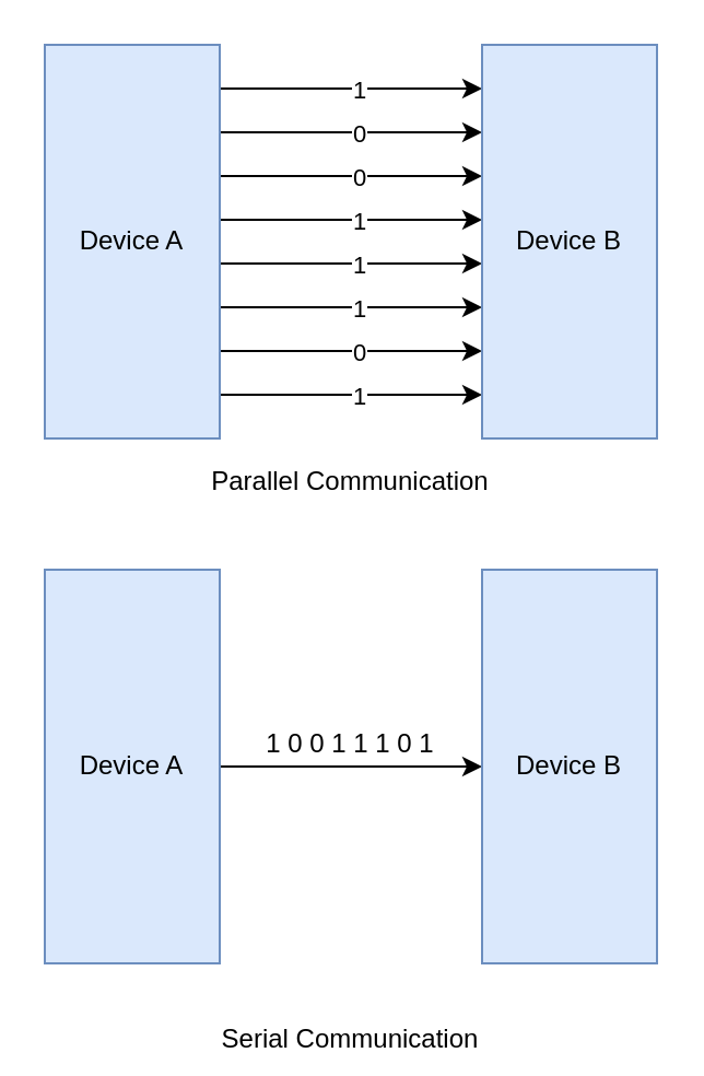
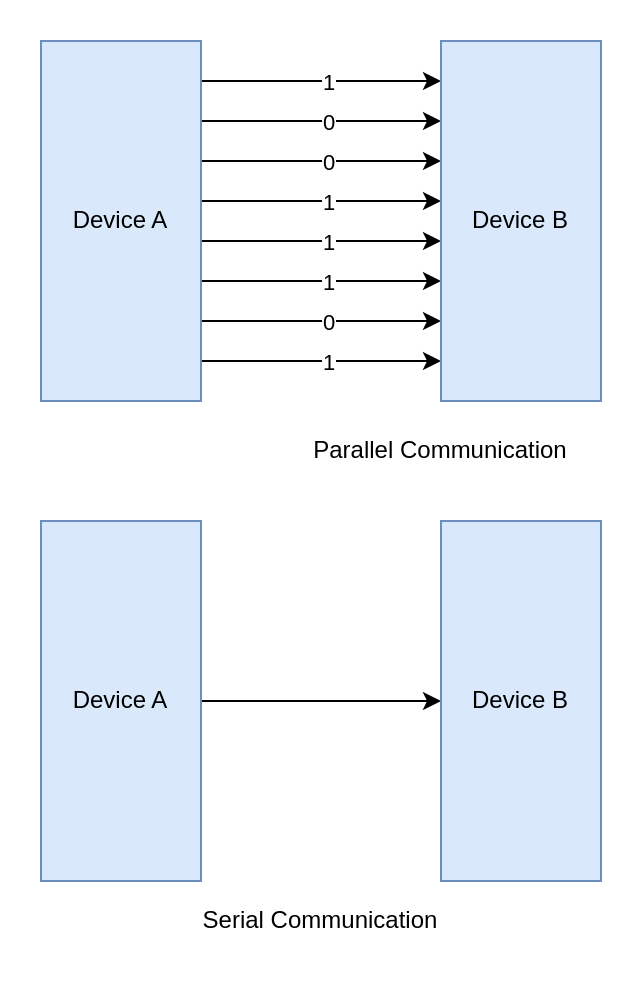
- <mxCell id="16" value="Parallel Communication" style="text;html=1;strokeColor=none;fillColor=none;align=center;verticalAlign=middle;whiteSpace=wrap;rounded=0;" parent="1" vertex="1"><mxGeometry x="70" y="210" width="180" height="20" as="geometry" /></mxCell>
+ <mxCell id="16" value="Parallel Communication" style="text;html=1;strokeColor=none;fillColor=none;align=center;verticalAlign=middle;whiteSpace=wrap;rounded=0;" parent="1" vertex="1"><mxGeometry x="130" y="215" width="180" height="20" as="geometry" /></mxCell>
- <mxCell id="19" value="1 0 0 1 1 1 0 1" style="text;html=1;strokeColor=none;fillColor=none;align=center;verticalAlign=middle;whiteSpace=wrap;rounded=0;" parent="1" vertex="1"><mxGeometry x="120" y="330" width="80" height="20" as="geometry" /></mxCell>
- <mxCell id="18" value="Serial Communication" style="text;html=1;strokeColor=none;fillColor=none;align=center;verticalAlign=middle;whiteSpace=wrap;rounded=0;" parent="1" vertex="1"><mxGeometry x="70" y="465" width="180" height="20" as="geometry" /></mxCell>
+ <mxCell id="18" value="Serial Communication" style="text;html=1;strokeColor=none;fillColor=none;align=center;verticalAlign=middle;whiteSpace=wrap;rounded=0;" parent="1" vertex="1"><mxGeometry x="70" y="450" width="180" height="20" as="geometry" /></mxCell>
